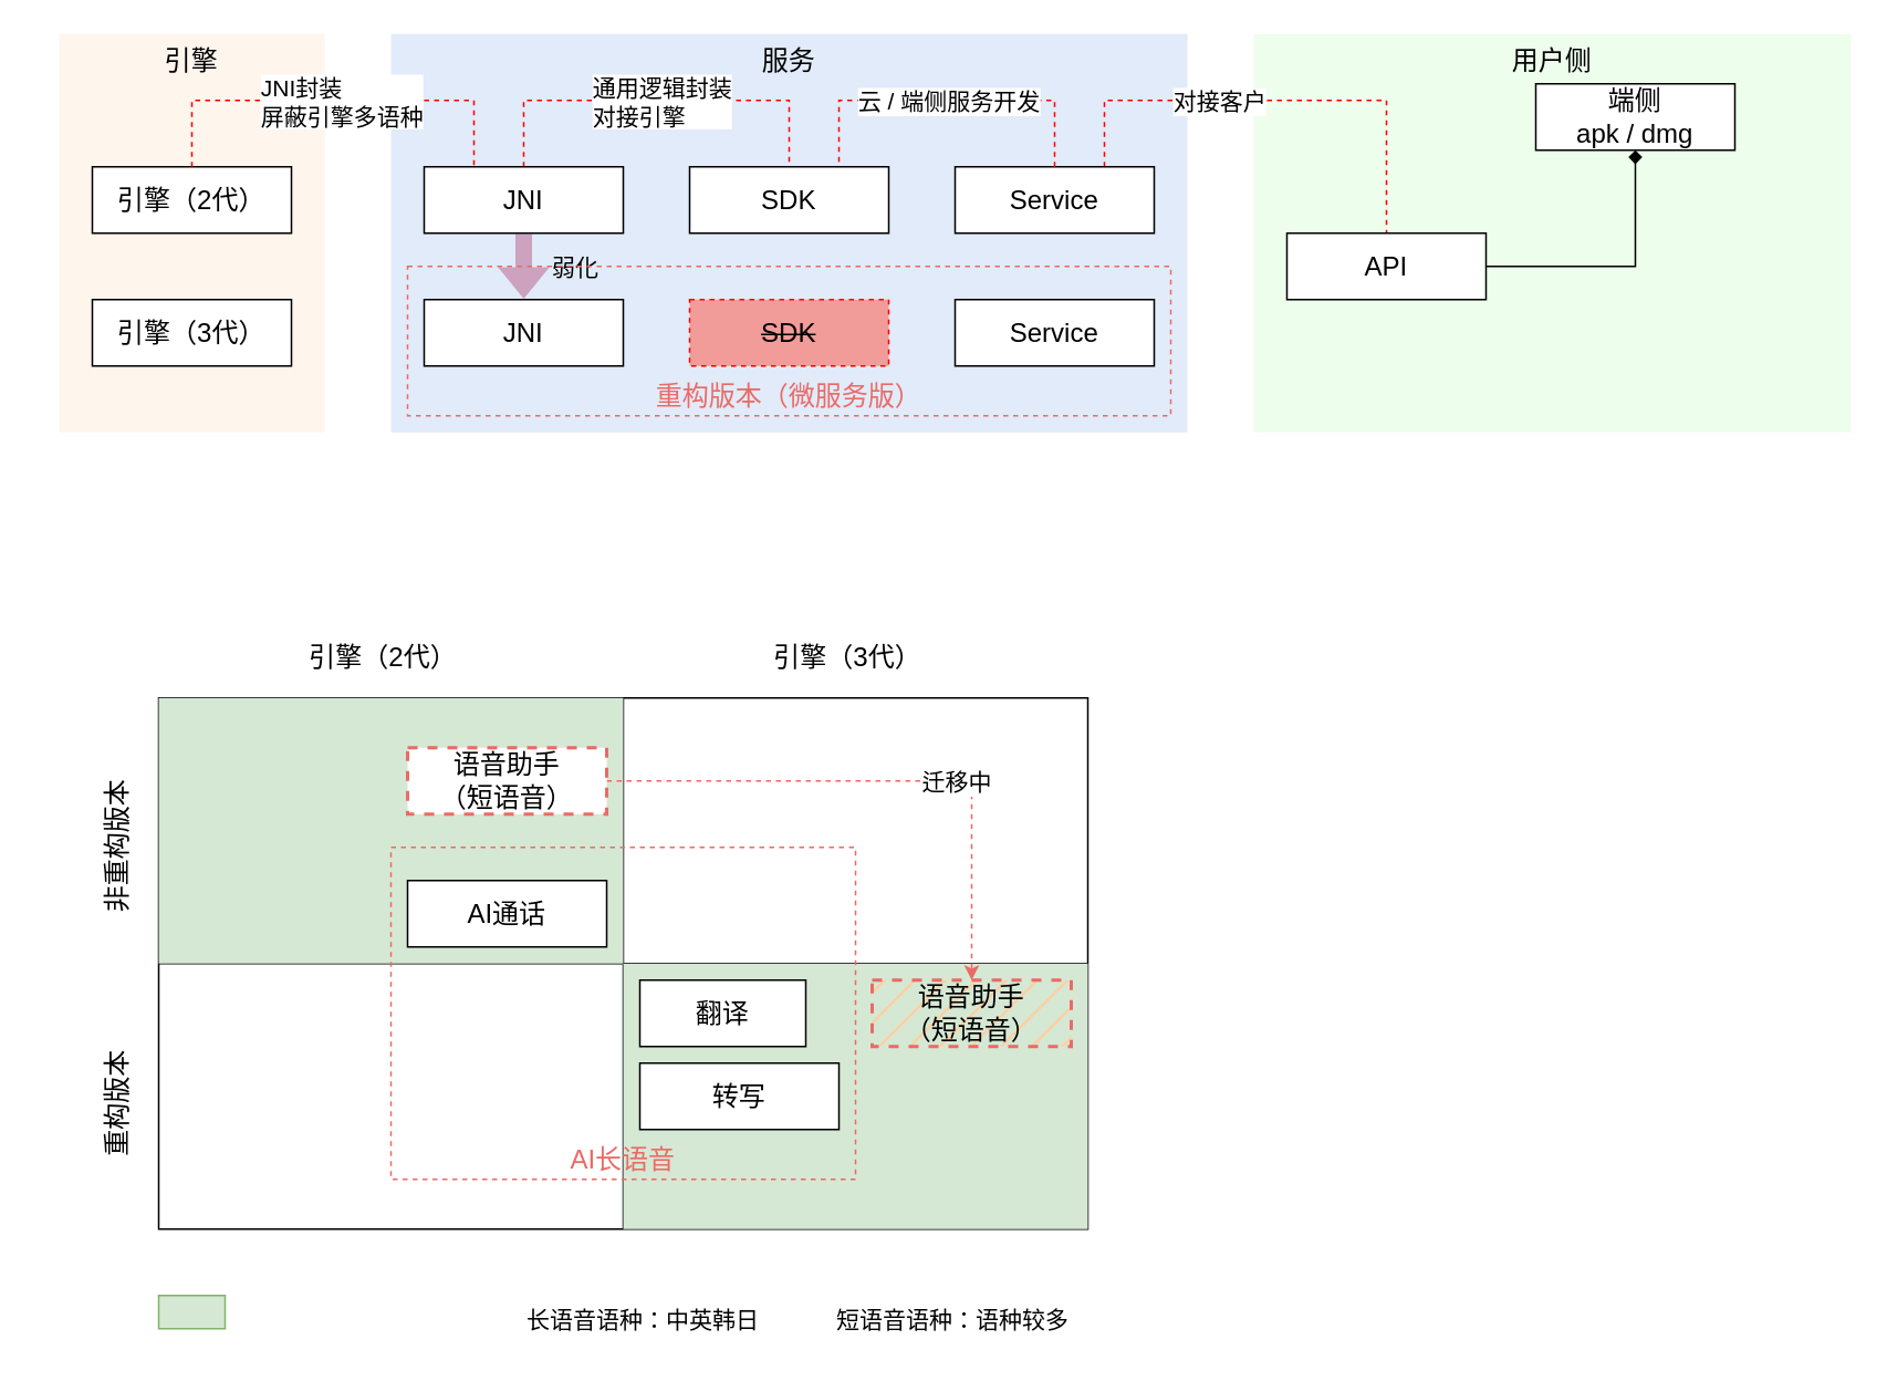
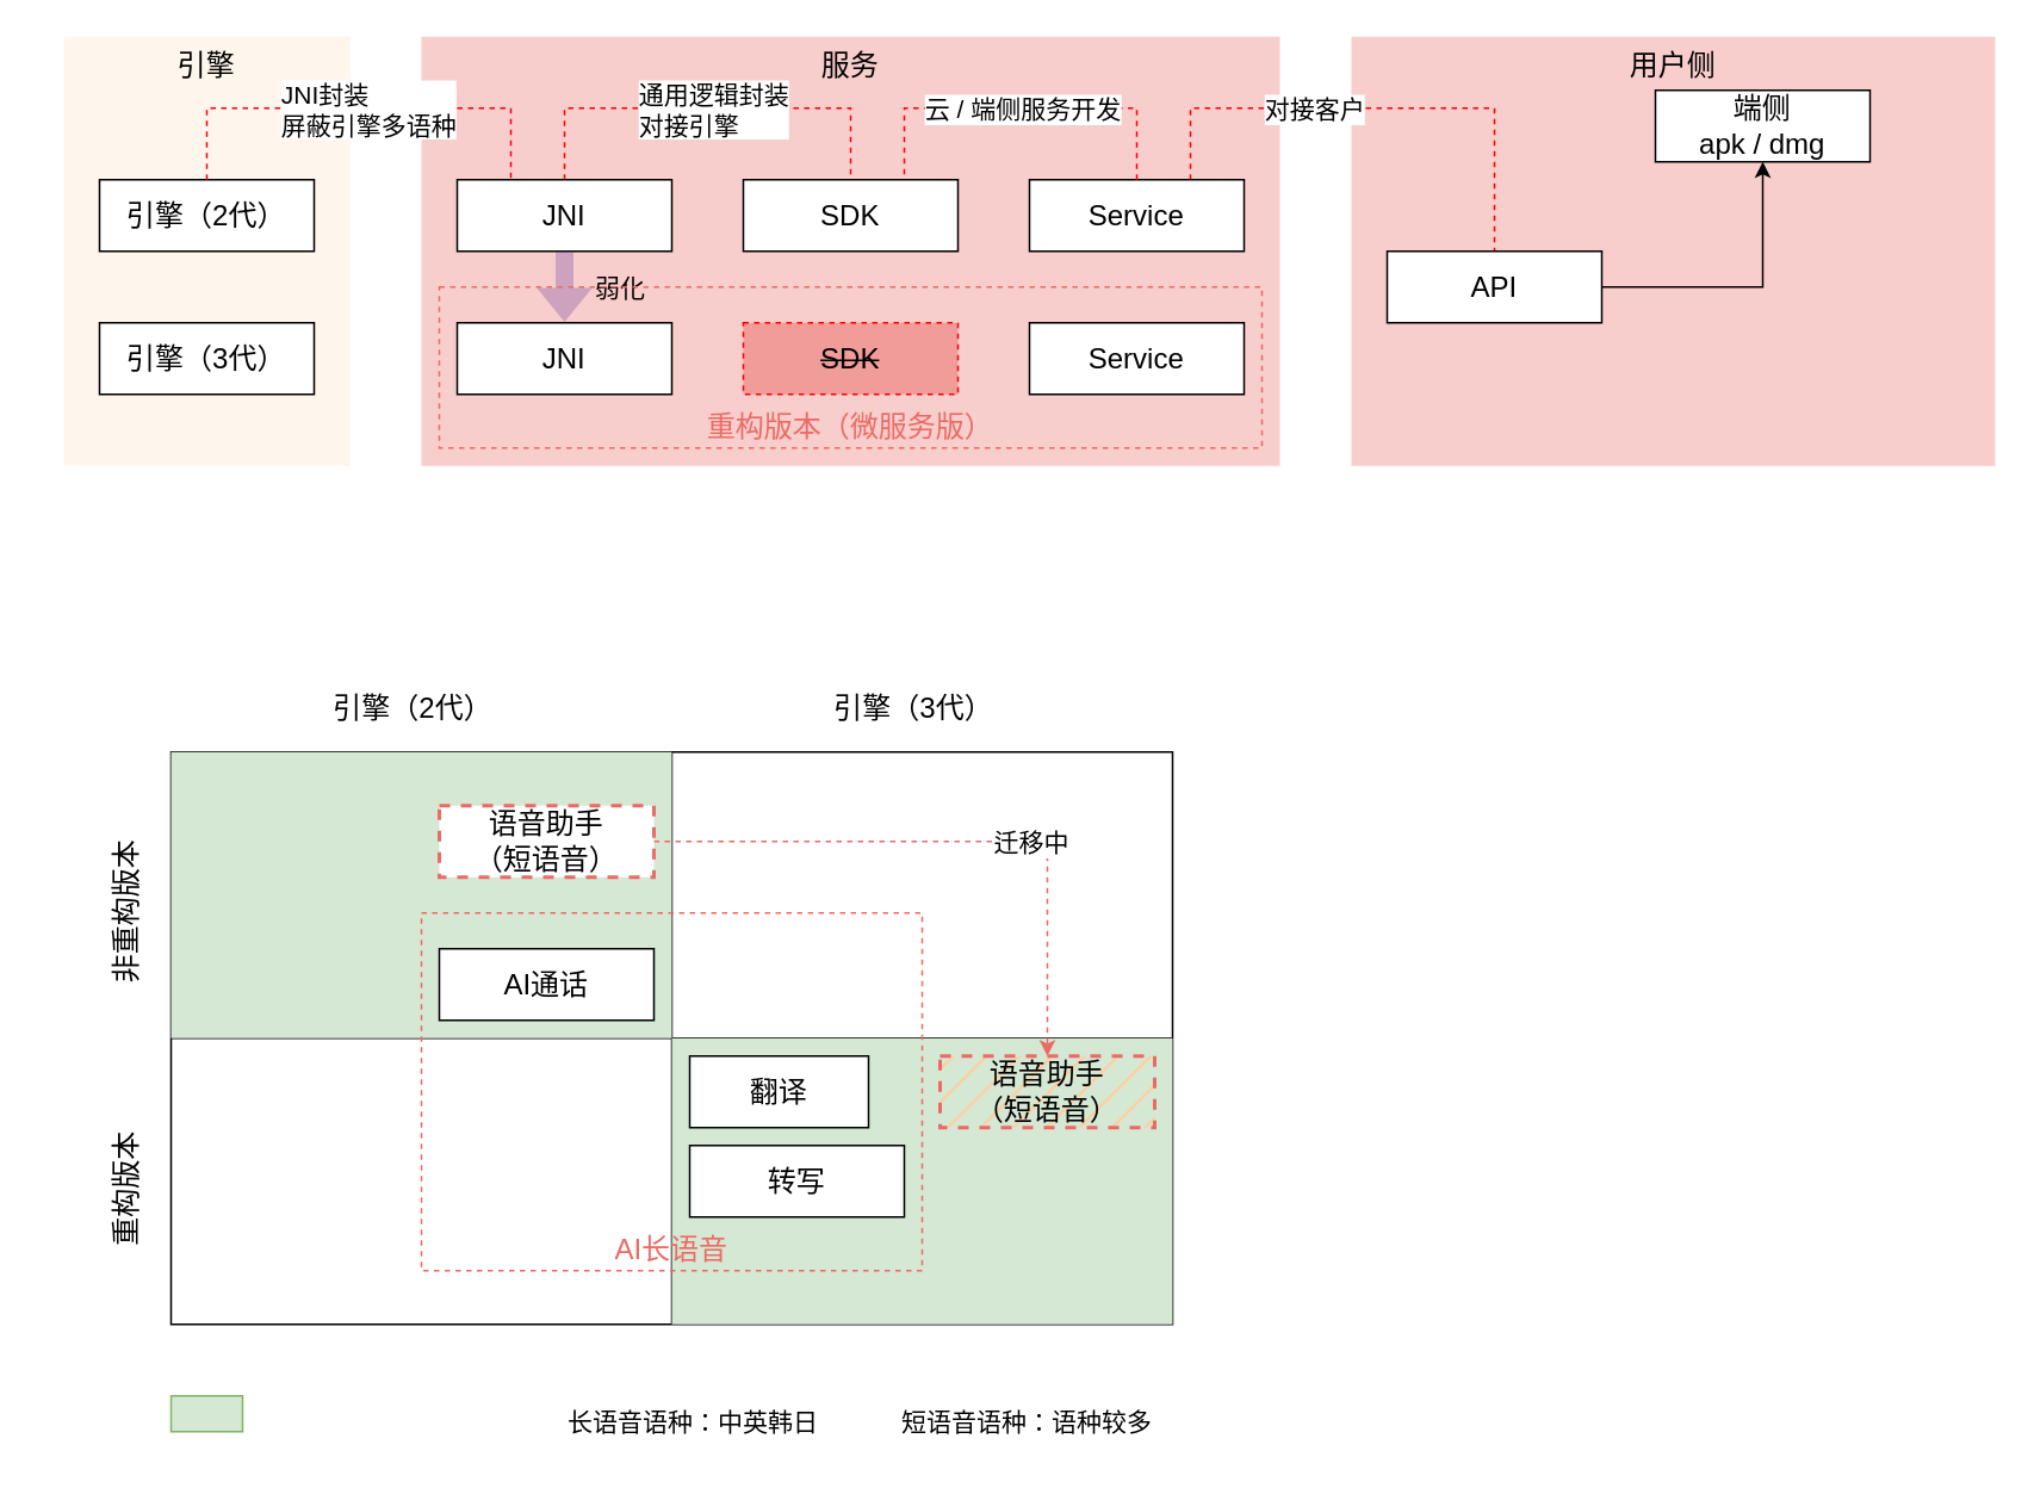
- <mxCell id="2" value="服务" style="rounded=0;whiteSpace=wrap;html=1;verticalAlign=top;fillColor=#e1ebf9;strokeColor=none;fontSize=16;" vertex="1" parent="1"><mxGeometry x="235" y="20" width="480" height="240" as="geometry" /></mxCell>
+ <mxCell id="2" value="服务" style="rounded=0;whiteSpace=wrap;html=1;verticalAlign=top;fillColor=#f8cecc;strokeColor=none;fontSize=16;" vertex="1" parent="1"><mxGeometry x="235" y="20" width="480" height="240" as="geometry" /></mxCell>
- <mxCell id="15" value="" style="edgeStyle=orthogonalEdgeStyle;rounded=0;orthogonalLoop=1;jettySize=auto;html=1;endArrow=diamond;" edge="1" parent="1" source="16" target="17"><mxGeometry relative="1" as="geometry" /></mxCell>
+ <mxCell id="15" value="" style="edgeStyle=orthogonalEdgeStyle;rounded=0;orthogonalLoop=1;jettySize=auto;html=1;" edge="1" parent="1" source="16" target="17"><mxGeometry relative="1" as="geometry" /></mxCell>
- <mxCell id="3" value="用户侧" style="rounded=0;whiteSpace=wrap;html=1;verticalAlign=top;fillColor=#edfeec;strokeColor=none;fontSize=16;" vertex="1" parent="1"><mxGeometry x="755" y="20" width="360" height="240" as="geometry" /></mxCell>
+ <mxCell id="3" value="用户侧" style="rounded=0;whiteSpace=wrap;html=1;verticalAlign=top;fillColor=#f8cecc;strokeColor=none;fontSize=16;" vertex="1" parent="1"><mxGeometry x="755" y="20" width="360" height="240" as="geometry" /></mxCell>
